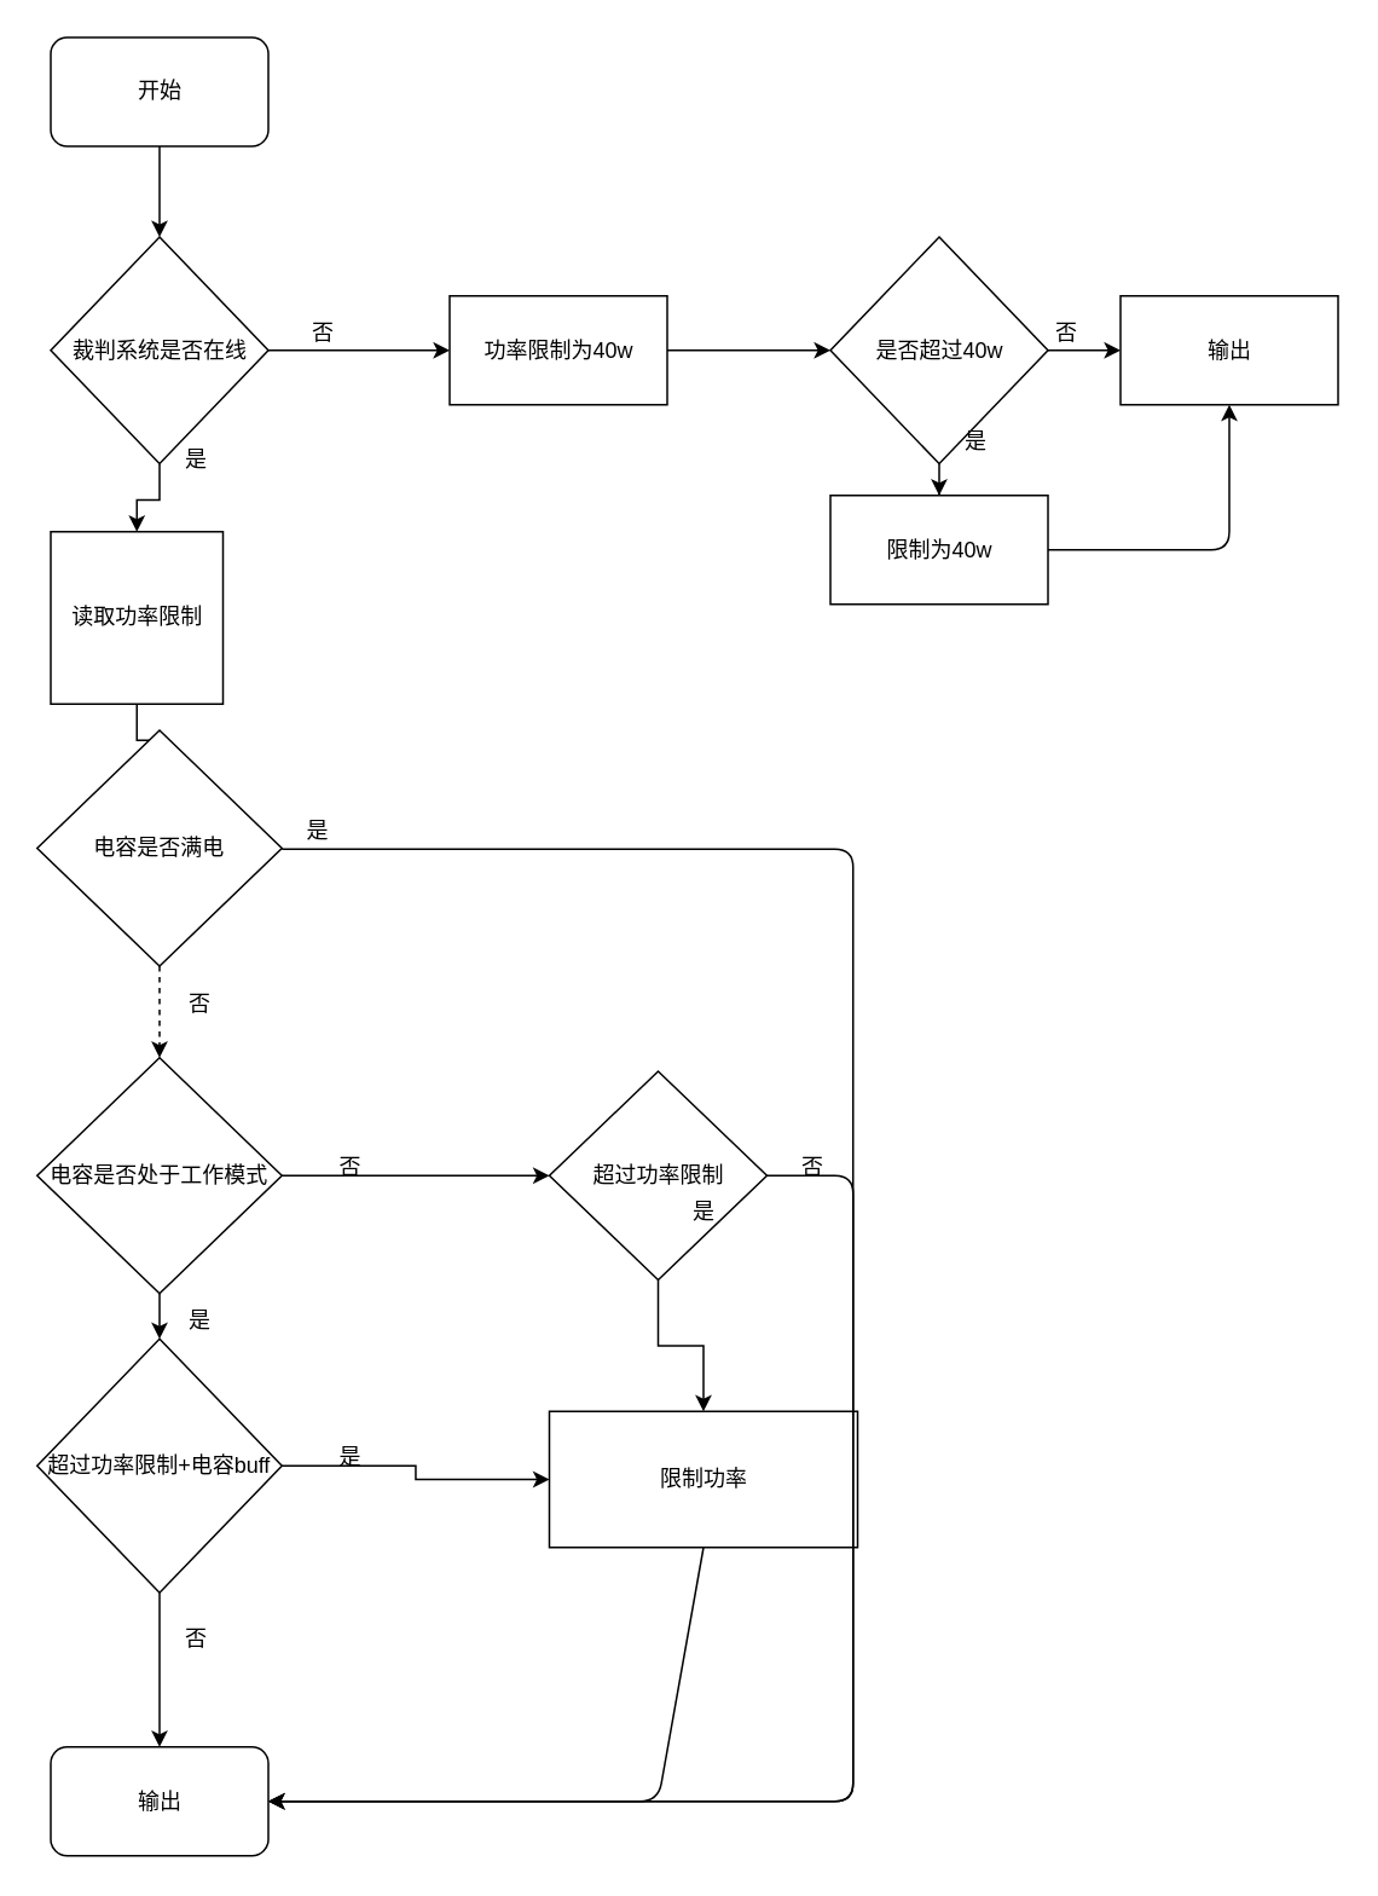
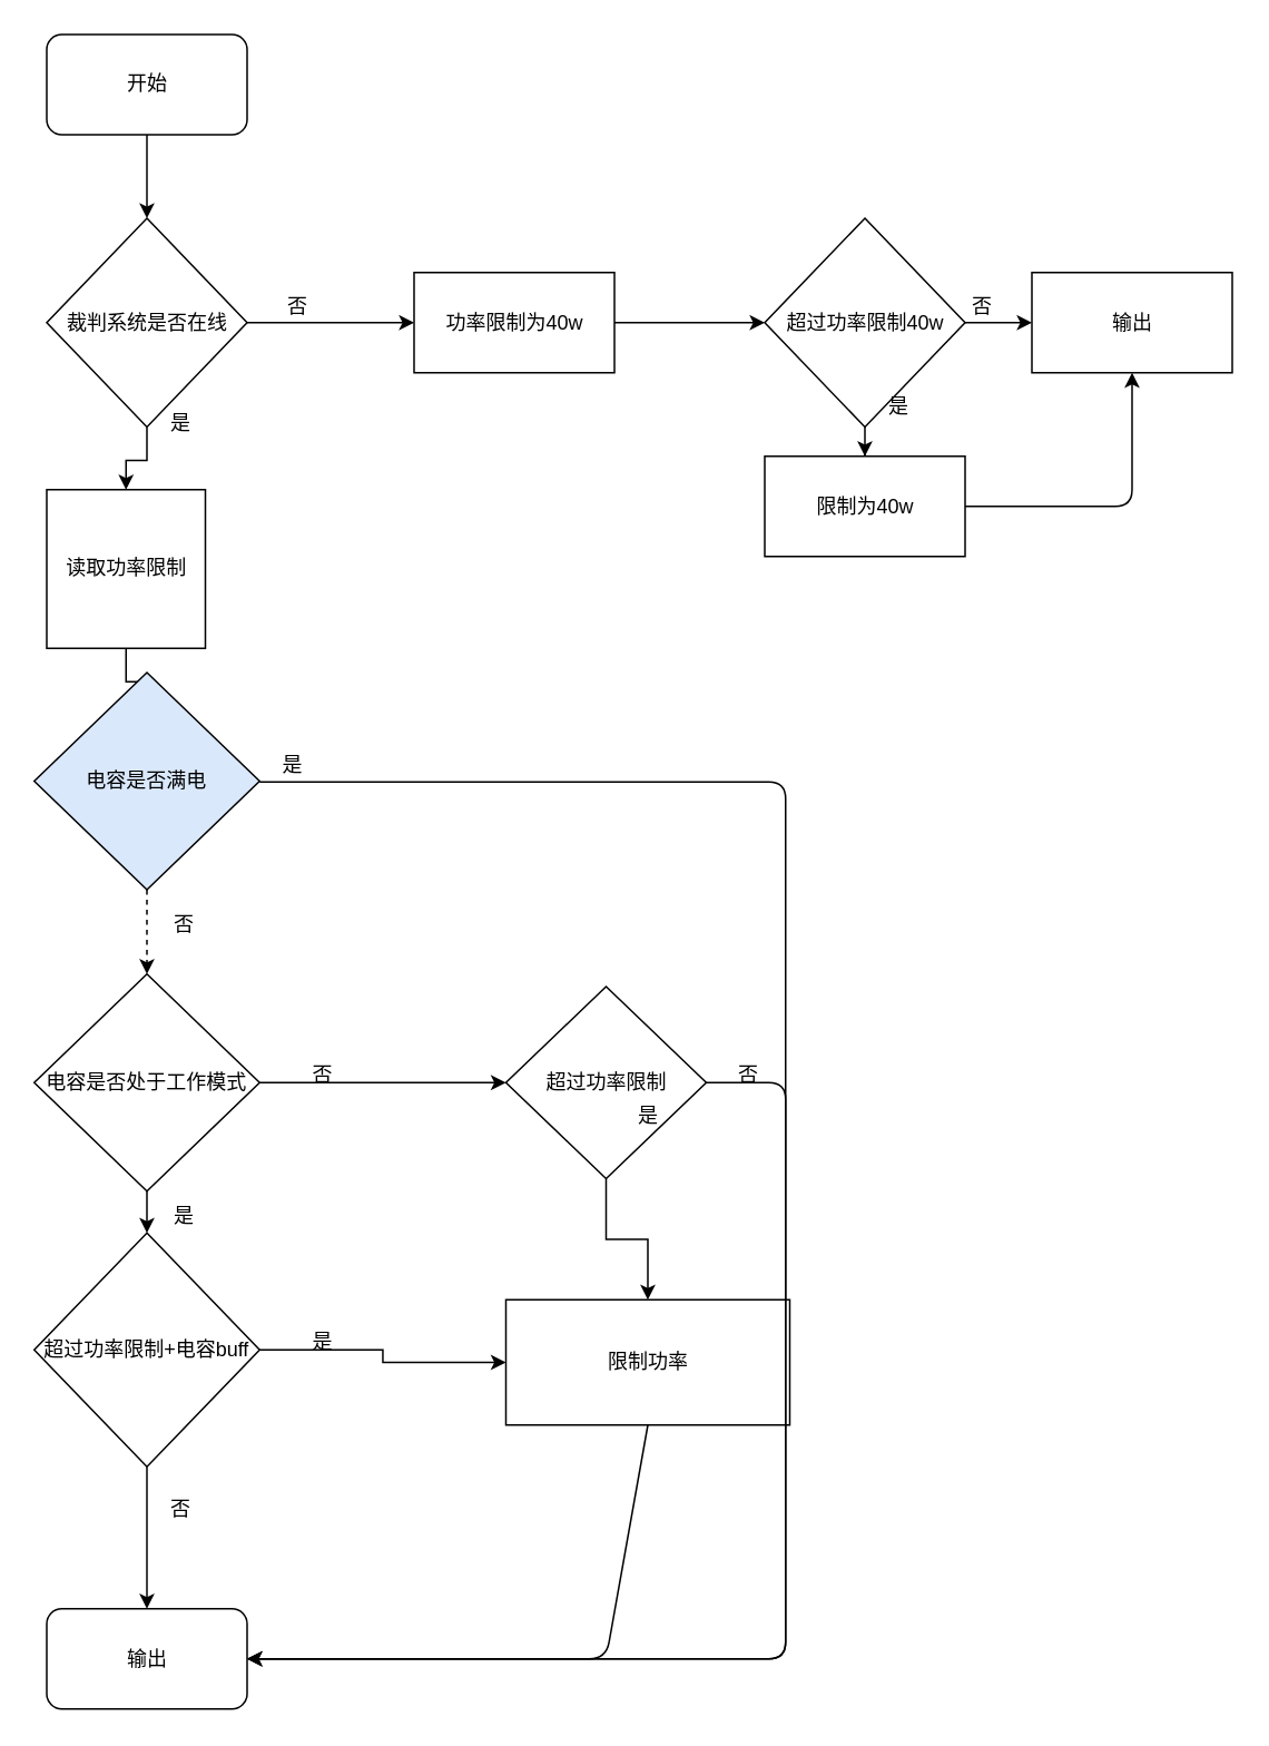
- <mxCell id="18" value="是否超过40w" style="rhombus;whiteSpace=wrap;html=1;" parent="1" vertex="1"><mxGeometry x="457.5" y="130" width="120" height="125" as="geometry" /></mxCell>
+ <mxCell id="18" value="超过功率限制40w" style="rhombus;whiteSpace=wrap;html=1;" parent="1" vertex="1"><mxGeometry x="457.5" y="130" width="120" height="125" as="geometry" /></mxCell>
- <mxCell id="40" value="电容是否满电" style="rhombus;whiteSpace=wrap;html=1;" vertex="1" parent="1"><mxGeometry x="20" y="402" width="135" height="130" as="geometry" /></mxCell>
+ <mxCell id="40" value="电容是否满电" style="rhombus;whiteSpace=wrap;html=1;fillColor=#dae8fc;" vertex="1" parent="1"><mxGeometry x="20" y="402" width="135" height="130" as="geometry" /></mxCell>
